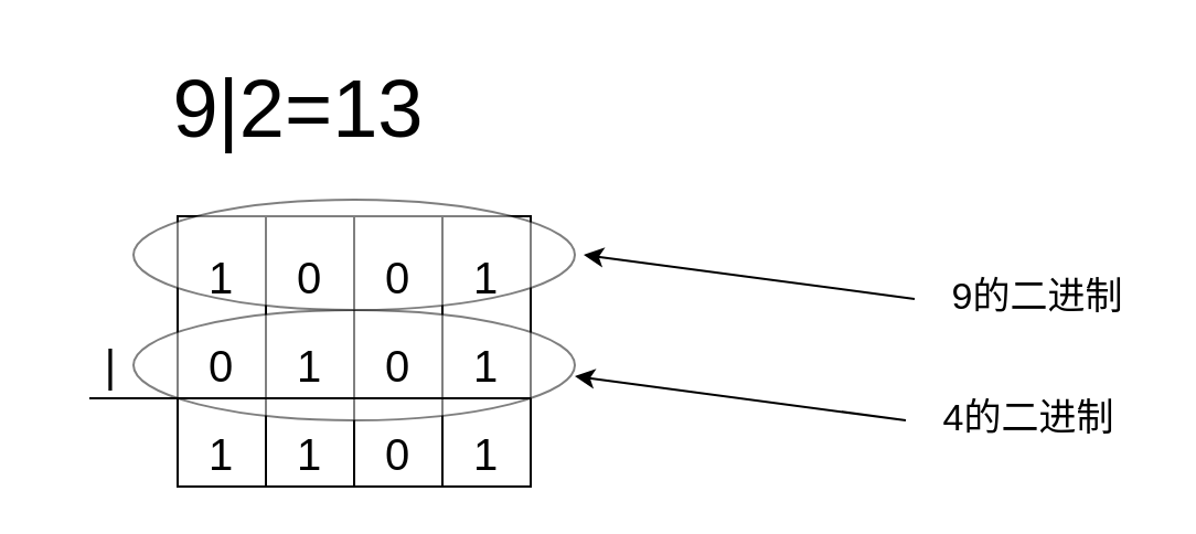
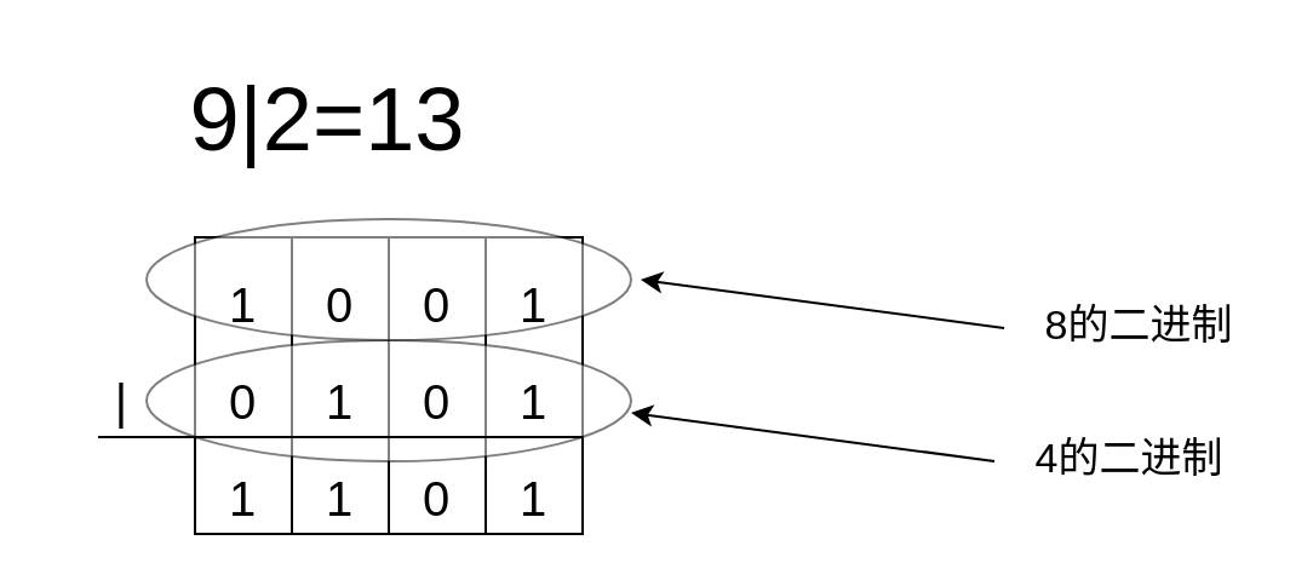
- <mxCell id="24" value="&lt;font style=&quot;font-size: 17px;&quot;&gt;9的二进制&lt;/font&gt;" style="text;strokeColor=none;align=center;fillColor=none;html=1;verticalAlign=middle;whiteSpace=wrap;rounded=0;" vertex="1" parent="1"><mxGeometry x="420" y="120" width="100" height="30" as="geometry" /></mxCell>
+ <mxCell id="24" value="&lt;font style=&quot;font-size: 17px;&quot;&gt;8的二进制&lt;/font&gt;" style="text;strokeColor=none;align=center;fillColor=none;html=1;verticalAlign=middle;whiteSpace=wrap;rounded=0;" vertex="1" parent="1"><mxGeometry x="420" y="120" width="100" height="30" as="geometry" /></mxCell>
